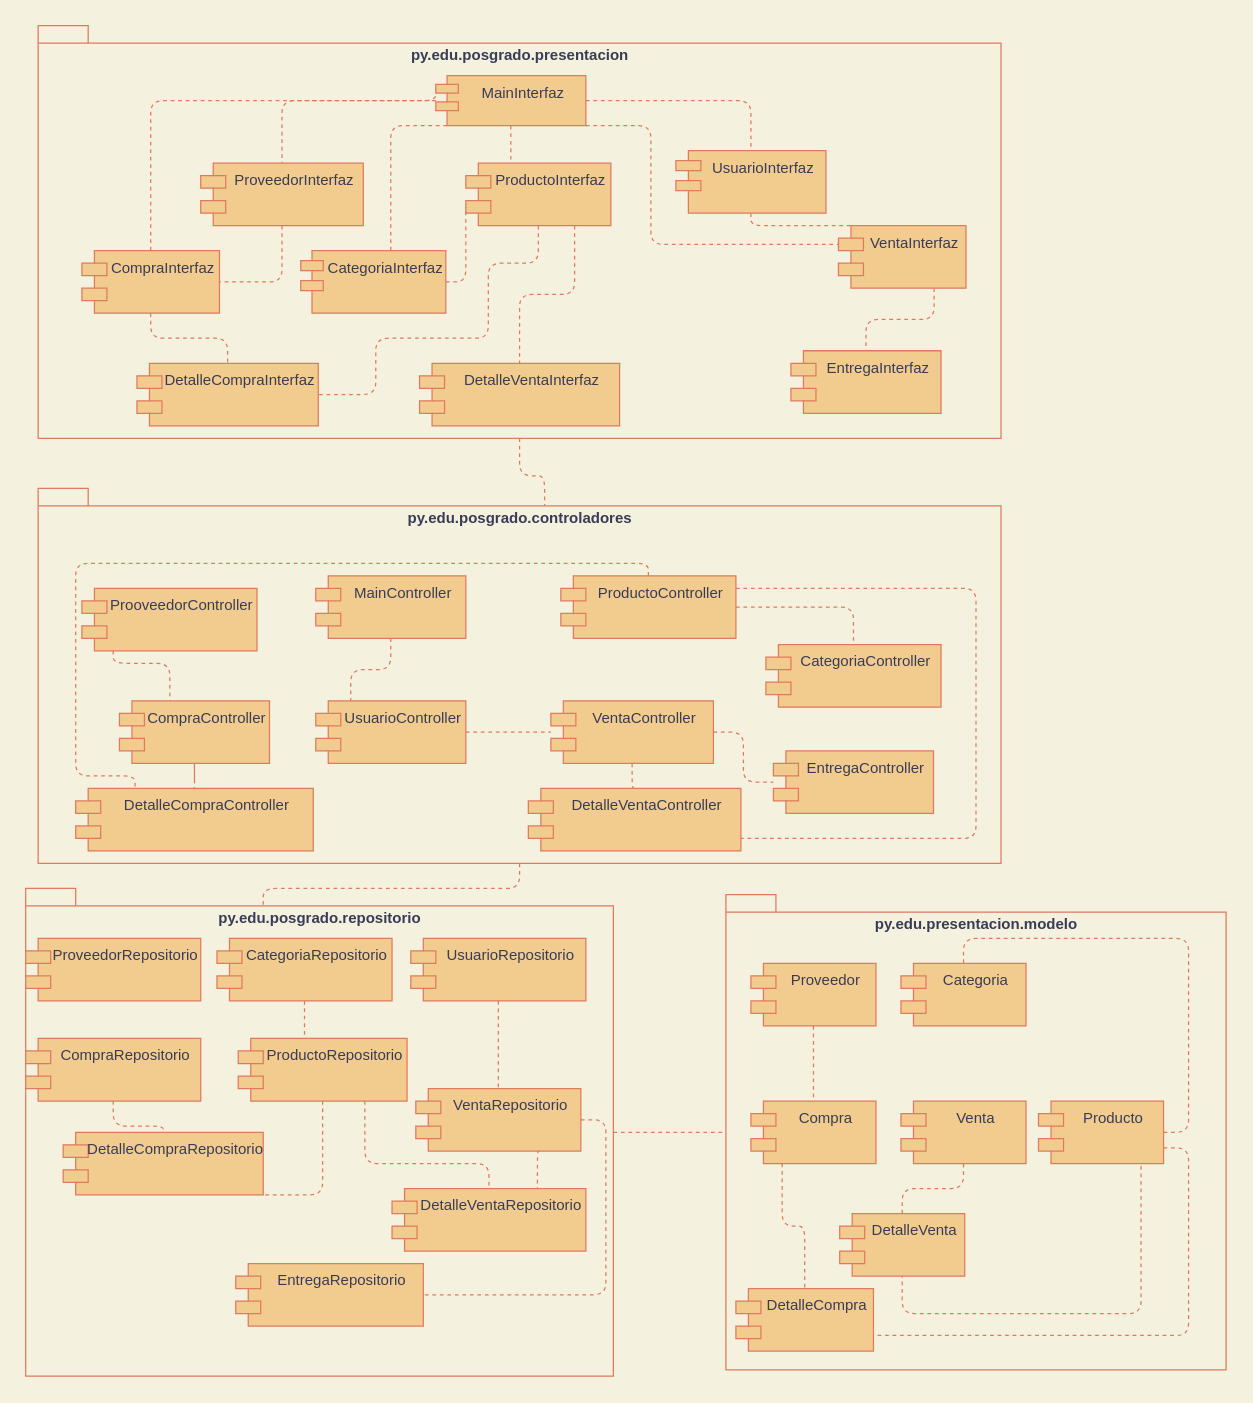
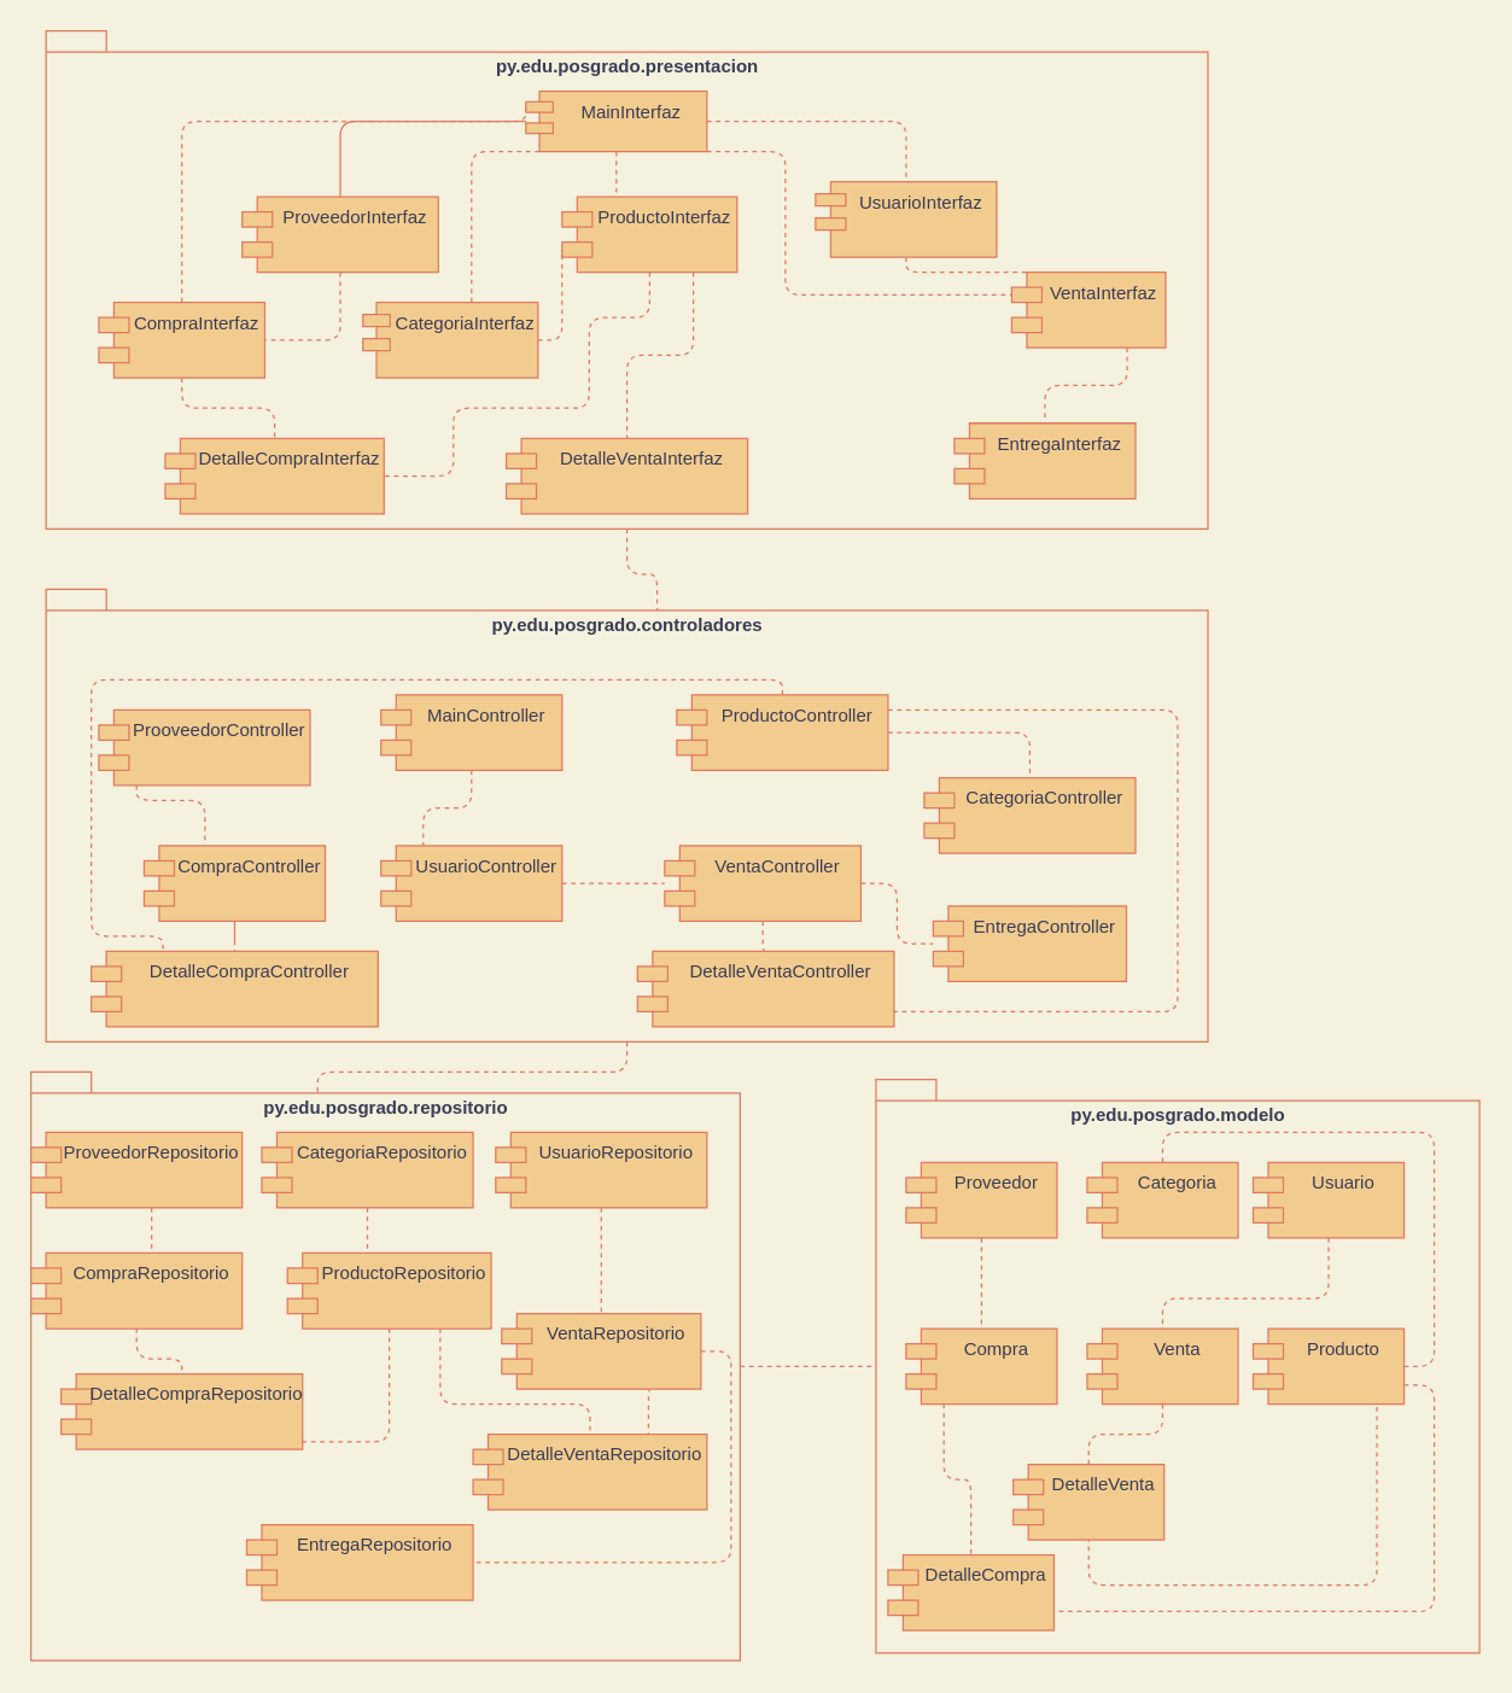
- <mxCell id="6" style="edgeStyle=orthogonalEdgeStyle;curved=0;rounded=1;sketch=0;orthogonalLoop=1;jettySize=auto;html=1;dashed=1;endArrow=none;endFill=0;strokeColor=#E07A5F;fontColor=#393C56;labelBackgroundColor=#F4F1DE;" parent="1" source="10" target="14" edge="1"><mxGeometry relative="1" as="geometry" /></mxCell>
+ <mxCell id="6" style="edgeStyle=orthogonalEdgeStyle;curved=0;rounded=1;sketch=0;orthogonalLoop=1;jettySize=auto;html=1;dashed=0;endArrow=none;endFill=0;strokeColor=#E07A5F;fontColor=#393C56;labelBackgroundColor=#F4F1DE;" parent="1" source="10" target="14" edge="1"><mxGeometry relative="1" as="geometry" /></mxCell>
- <mxCell id="50" value="py.edu.presentacion.modelo" style="shape=folder;fontStyle=1;spacingTop=10;tabWidth=40;tabHeight=14;tabPosition=left;html=1;rounded=0;sketch=0;align=center;verticalAlign=top;strokeColor=#E07A5F;fontColor=#393C56;fillColor=none;" parent="1" vertex="1"><mxGeometry x="580" y="715" width="400" height="380" as="geometry" /></mxCell>
+ <mxCell id="50" value="py.edu.posgrado.modelo" style="shape=folder;fontStyle=1;spacingTop=10;tabWidth=40;tabHeight=14;tabPosition=left;html=1;rounded=0;sketch=0;align=center;verticalAlign=top;strokeColor=#E07A5F;fontColor=#393C56;fillColor=none;" parent="1" vertex="1"><mxGeometry x="580" y="715" width="400" height="380" as="geometry" /></mxCell>
+ <mxCell id="70" value="Usuario" style="shape=module;align=left;spacingLeft=20;align=center;verticalAlign=top;rounded=0;sketch=0;strokeColor=#E07A5F;fillColor=#F2CC8F;fontColor=#393C56;" parent="1" vertex="1"><mxGeometry x="830" y="770" width="100" height="50" as="geometry" /></mxCell>
+ <mxCell id="53" style="edgeStyle=orthogonalEdgeStyle;curved=0;rounded=1;sketch=0;orthogonalLoop=1;jettySize=auto;html=1;dashed=1;endArrow=none;endFill=0;strokeColor=#E07A5F;fillColor=#F2CC8F;fontColor=#393C56;labelBackgroundColor=#F4F1DE;" parent="1" source="54" target="61" edge="1"><mxGeometry relative="1" as="geometry"><Array as="points"><mxPoint x="100" y="810" /><mxPoint x="100" y="810" /></Array></mxGeometry></mxCell>
+ <mxCell id="69" style="edgeStyle=orthogonalEdgeStyle;curved=0;rounded=1;sketch=0;orthogonalLoop=1;jettySize=auto;html=1;entryX=0.5;entryY=0;entryDx=0;entryDy=0;dashed=1;endArrow=none;endFill=0;strokeColor=#E07A5F;fillColor=#F2CC8F;fontColor=#393C56;labelBackgroundColor=#F4F1DE;" parent="1" source="70" target="73" edge="1"><mxGeometry relative="1" as="geometry"><Array as="points"><mxPoint x="880" y="860" /><mxPoint x="770" y="860" /></Array></mxGeometry></mxCell>
- <mxCell id="81" value="DetalleCompraRepositorio" style="shape=module;align=left;spacingLeft=20;align=center;verticalAlign=top;rounded=0;sketch=0;strokeColor=#E07A5F;fillColor=#F2CC8F;fontColor=#393C56;" parent="1" vertex="1"><mxGeometry x="50" y="905" width="160" height="50" as="geometry" /></mxCell>
+ <mxCell id="81" value="DetalleCompraRepositorio" style="shape=module;align=left;spacingLeft=20;align=center;verticalAlign=top;rounded=0;sketch=0;strokeColor=#E07A5F;fillColor=#F2CC8F;fontColor=#393C56;" parent="1" vertex="1"><mxGeometry x="40" y="910" width="160" height="50" as="geometry" /></mxCell>
- <mxCell id="65" value="EntregaRepositorio" style="shape=module;align=left;spacingLeft=20;align=center;verticalAlign=top;rounded=0;sketch=0;fillColor=#F2CC8F;strokeColor=#E07A5F;fontColor=#393C56;" parent="1" vertex="1"><mxGeometry x="188" y="1010" width="150" height="50" as="geometry" /></mxCell>
+ <mxCell id="65" value="EntregaRepositorio" style="shape=module;align=left;spacingLeft=20;align=center;verticalAlign=top;rounded=0;sketch=0;fillColor=#F2CC8F;strokeColor=#E07A5F;fontColor=#393C56;" parent="1" vertex="1"><mxGeometry x="163" y="1010" width="150" height="50" as="geometry" /></mxCell>
